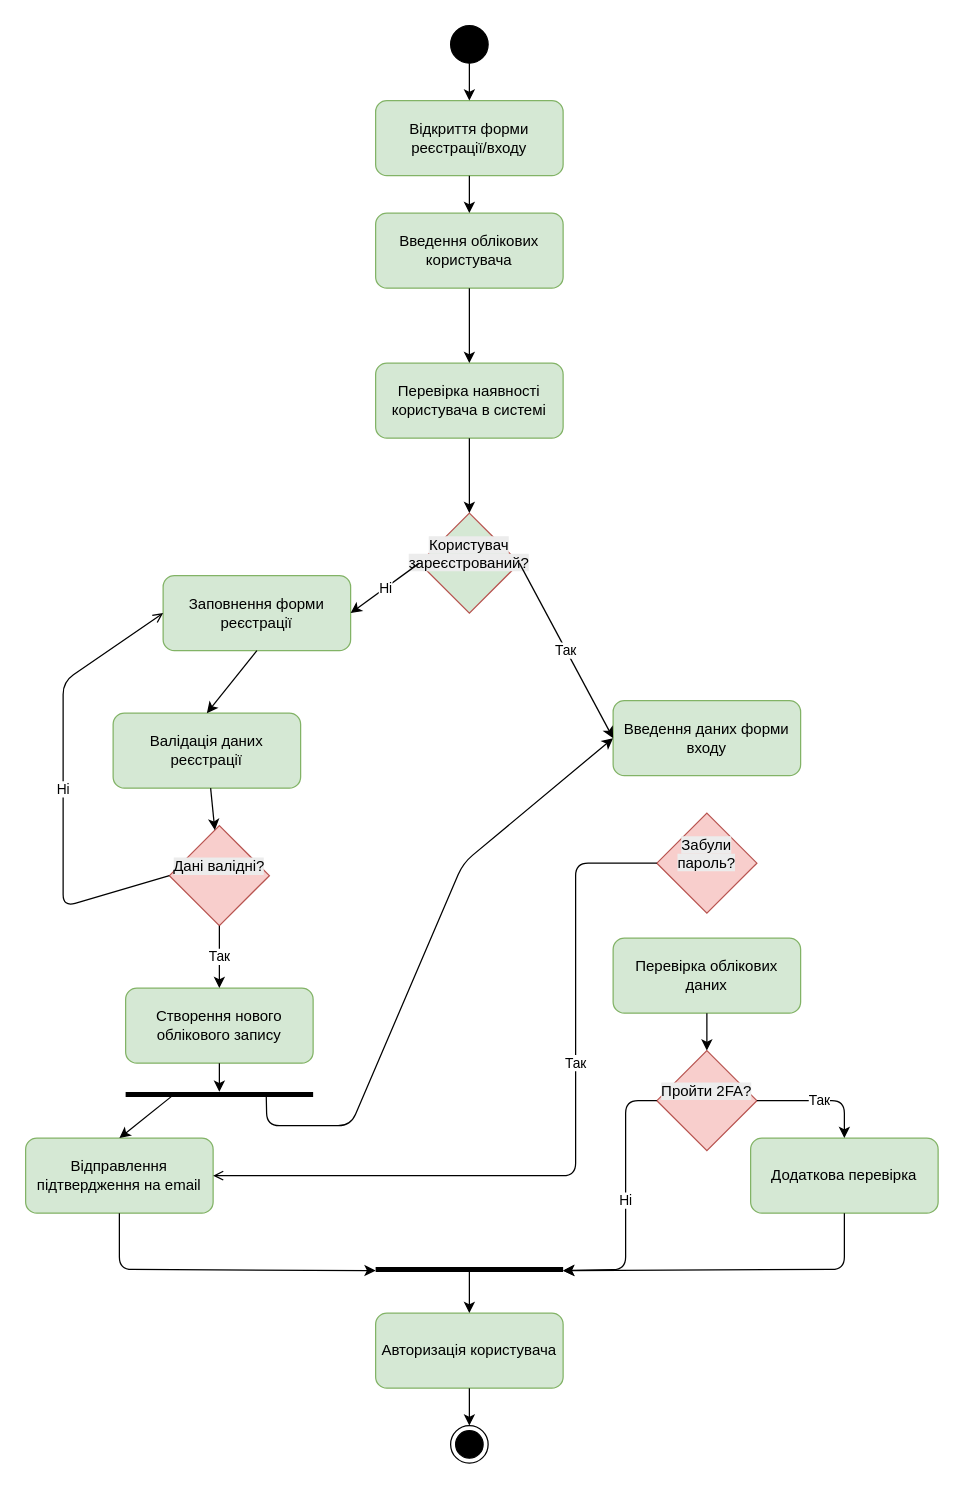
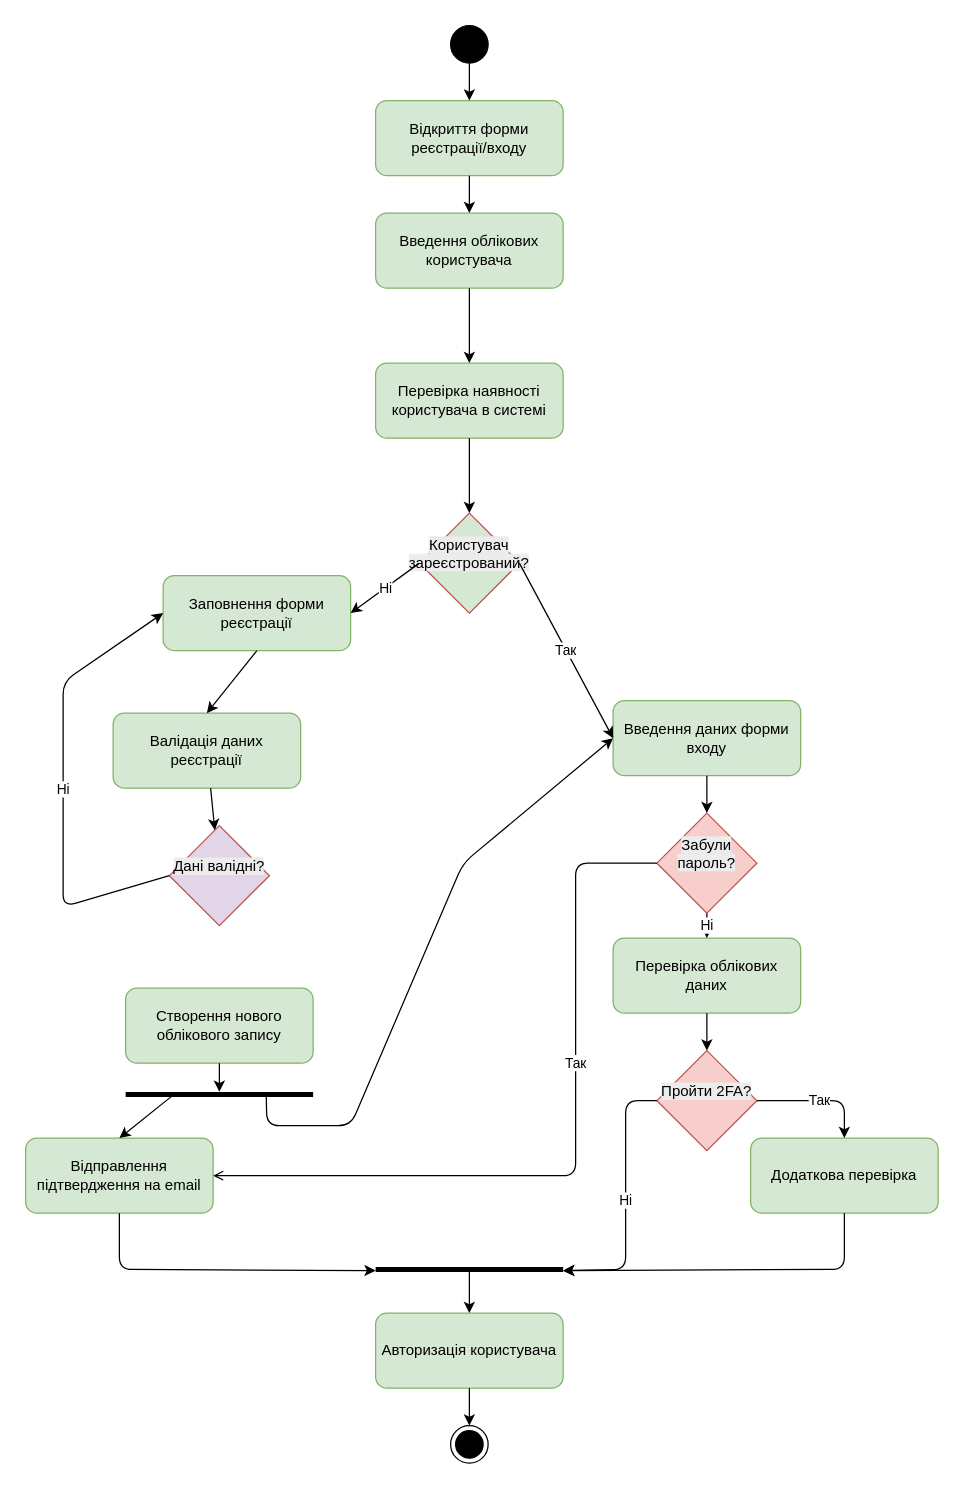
- <mxCell id="30" value="Ні" style="endArrow=open;html=1;exitX=0;exitY=0.5;exitDx=0;exitDy=0;entryX=0;entryY=0.5;entryDx=0;entryDy=0;" parent="1" source="15" target="6" edge="1"><mxGeometry width="50" height="50" relative="1" as="geometry"><mxPoint x="360" y="745" as="sourcePoint" /><mxPoint x="410" y="695" as="targetPoint" /><Array as="points"><mxPoint x="50" y="725" /><mxPoint x="50" y="545" /></Array></mxGeometry></mxCell>
+ <mxCell id="30" value="Ні" style="endArrow=classic;html=1;exitX=0;exitY=0.5;exitDx=0;exitDy=0;entryX=0;entryY=0.5;entryDx=0;entryDy=0;" parent="1" source="15" target="6" edge="1"><mxGeometry width="50" height="50" relative="1" as="geometry"><mxPoint x="360" y="745" as="sourcePoint" /><mxPoint x="410" y="695" as="targetPoint" /><Array as="points"><mxPoint x="50" y="725" /><mxPoint x="50" y="545" /></Array></mxGeometry></mxCell>
+ <mxCell id="34" value="" style="endArrow=classic;html=1;exitX=0.5;exitY=1;exitDx=0;exitDy=0;entryX=0.5;entryY=0;entryDx=0;entryDy=0;" parent="1" source="10" target="16" edge="1"><mxGeometry width="50" height="50" relative="1" as="geometry"><mxPoint x="370" y="790" as="sourcePoint" /><mxPoint x="420" y="740" as="targetPoint" /></mxGeometry></mxCell>
- <mxCell id="15" value="&#10;&lt;span style=&quot;color: rgb(0, 0, 0); font-family: Helvetica; font-size: 12px; font-style: normal; font-variant-ligatures: normal; font-variant-caps: normal; font-weight: 400; letter-spacing: normal; orphans: 2; text-align: center; text-indent: 0px; text-transform: none; widows: 2; word-spacing: 0px; -webkit-text-stroke-width: 0px; white-space: normal; background-color: rgb(236, 236, 236); text-decoration-thickness: initial; text-decoration-style: initial; text-decoration-color: initial; display: inline !important; float: none;&quot;&gt;Дані валідні?&lt;/span&gt;&#10;&#10;" style="rhombus;whiteSpace=wrap;html=1;fillColor=#f8cecc;strokeColor=#b85450;" parent="1" vertex="1"><mxGeometry x="135" y="660" width="80" height="80" as="geometry" /></mxCell>
+ <mxCell id="15" value="&#10;&lt;span style=&quot;color: rgb(0, 0, 0); font-family: Helvetica; font-size: 12px; font-style: normal; font-variant-ligatures: normal; font-variant-caps: normal; font-weight: 400; letter-spacing: normal; orphans: 2; text-align: center; text-indent: 0px; text-transform: none; widows: 2; word-spacing: 0px; -webkit-text-stroke-width: 0px; white-space: normal; background-color: rgb(236, 236, 236); text-decoration-thickness: initial; text-decoration-style: initial; text-decoration-color: initial; display: inline !important; float: none;&quot;&gt;Дані валідні?&lt;/span&gt;&#10;&#10;" style="rhombus;whiteSpace=wrap;html=1;fillColor=#e1d5e7;strokeColor=#b85450;" parent="1" vertex="1"><mxGeometry x="135" y="660" width="80" height="80" as="geometry" /></mxCell>
+ <mxCell id="35" value="Ні" style="endArrow=classic;html=1;exitX=0.5;exitY=1;exitDx=0;exitDy=0;entryX=0.5;entryY=0;entryDx=0;entryDy=0;" parent="1" source="16" target="11" edge="1"><mxGeometry width="50" height="50" relative="1" as="geometry"><mxPoint x="370" y="790" as="sourcePoint" /><mxPoint x="420" y="740" as="targetPoint" /></mxGeometry></mxCell>
- <mxCell id="29" value="Так" style="endArrow=classic;html=1;" parent="1" source="15" target="8" edge="1"><mxGeometry width="50" height="50" relative="1" as="geometry"><mxPoint x="360" y="745" as="sourcePoint" /><mxPoint x="165" y="745" as="targetPoint" /></mxGeometry></mxCell>
